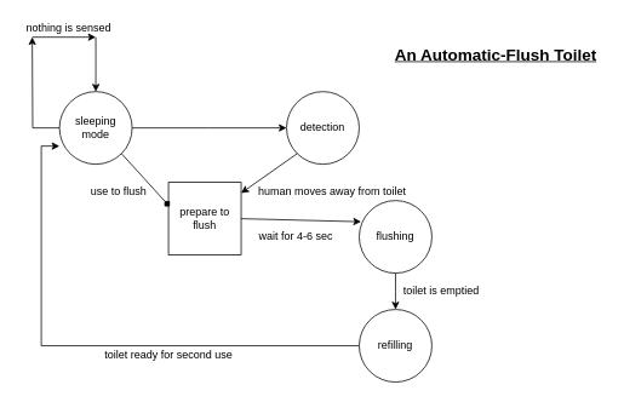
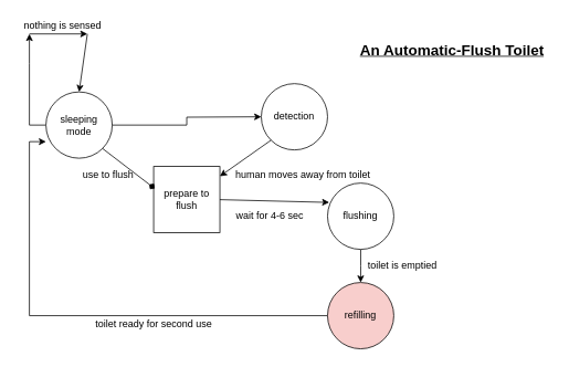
- <mxCell id="5" value="sleeping mode" style="ellipse;whiteSpace=wrap;html=1;aspect=fixed;fontSize=12;" vertex="1" parent="1"><mxGeometry x="65" y="100" width="80" height="80" as="geometry" /></mxCell>
+ <mxCell id="5" value="sleeping mode" style="ellipse;whiteSpace=wrap;html=1;aspect=fixed;fontSize=12;" vertex="1" parent="1"><mxGeometry x="55" y="110" width="80" height="80" as="geometry" /></mxCell>
- <mxCell id="21" value="refilling" style="ellipse;whiteSpace=wrap;html=1;aspect=fixed;fontSize=12;" vertex="1" parent="1"><mxGeometry x="395" y="340" width="80" height="80" as="geometry" /></mxCell>
+ <mxCell id="21" value="refilling" style="ellipse;whiteSpace=wrap;html=1;aspect=fixed;fontSize=12;fillColor=#f8cecc;" vertex="1" parent="1"><mxGeometry x="395" y="340" width="80" height="80" as="geometry" /></mxCell>
